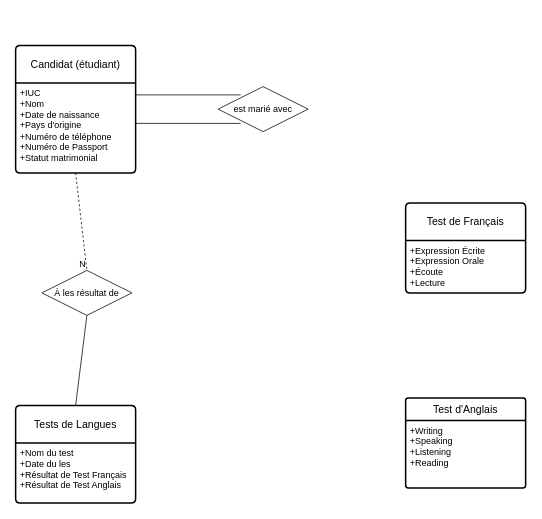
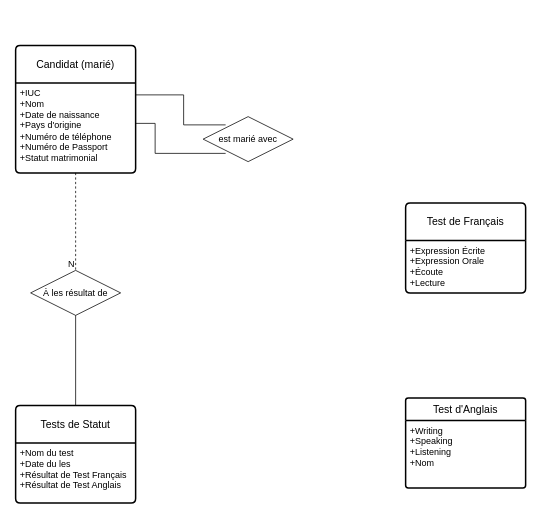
- <mxCell id="6" value="Candidat (étudiant)" style="swimlane;childLayout=stackLayout;horizontal=1;startSize=50;horizontalStack=0;rounded=1;fontSize=14;fontStyle=0;strokeWidth=2;resizeParent=0;resizeLast=1;shadow=0;dashed=0;align=center;arcSize=4;whiteSpace=wrap;html=1;" vertex="1" parent="1"><mxGeometry x="20" y="60" width="160" height="170" as="geometry" /></mxCell>
+ <mxCell id="6" value="Candidat (marié)" style="swimlane;childLayout=stackLayout;horizontal=1;startSize=50;horizontalStack=0;rounded=1;fontSize=14;fontStyle=0;strokeWidth=2;resizeParent=0;resizeLast=1;shadow=0;dashed=0;align=center;arcSize=4;whiteSpace=wrap;html=1;" vertex="1" parent="1"><mxGeometry x="20" y="60" width="160" height="170" as="geometry" /></mxCell>
- <mxCell id="3" value="est marié avec" style="shape=rhombus;perimeter=rhombusPerimeter;whiteSpace=wrap;html=1;align=center;" vertex="1" parent="1"><mxGeometry x="290" y="115" width="120" height="60" as="geometry" /></mxCell>
+ <mxCell id="3" value="est marié avec" style="shape=rhombus;perimeter=rhombusPerimeter;whiteSpace=wrap;html=1;align=center;" vertex="1" parent="1"><mxGeometry x="270" y="155" width="120" height="60" as="geometry" /></mxCell>
- <mxCell id="14" value="À les résultat de" style="shape=rhombus;perimeter=rhombusPerimeter;whiteSpace=wrap;html=1;align=center;" vertex="1" parent="1"><mxGeometry x="55" y="360" width="120" height="60" as="geometry" /></mxCell>
+ <mxCell id="14" value="À les résultat de" style="shape=rhombus;perimeter=rhombusPerimeter;whiteSpace=wrap;html=1;align=center;" vertex="1" parent="1"><mxGeometry x="40" y="360" width="120" height="60" as="geometry" /></mxCell>
- <mxCell id="8" value="Tests de Langues" style="swimlane;childLayout=stackLayout;horizontal=1;startSize=50;horizontalStack=0;rounded=1;fontSize=14;fontStyle=0;strokeWidth=2;resizeParent=0;resizeLast=1;shadow=0;dashed=0;align=center;arcSize=4;whiteSpace=wrap;html=1;" vertex="1" parent="1"><mxGeometry x="20" y="540" width="160" height="130" as="geometry" /></mxCell>
+ <mxCell id="8" value="Tests de Statut" style="swimlane;childLayout=stackLayout;horizontal=1;startSize=50;horizontalStack=0;rounded=1;fontSize=14;fontStyle=0;strokeWidth=2;resizeParent=0;resizeLast=1;shadow=0;dashed=0;align=center;arcSize=4;whiteSpace=wrap;html=1;" vertex="1" parent="1"><mxGeometry x="20" y="540" width="160" height="130" as="geometry" /></mxCell>
- <mxCell id="13" value="+Writing&lt;br&gt;+Speaking&lt;br&gt;+Listening&lt;br&gt;+Reading" style="align=left;strokeColor=none;fillColor=none;spacingLeft=4;fontSize=12;verticalAlign=top;resizable=0;rotatable=0;part=1;html=1;" vertex="1" parent="12"><mxGeometry y="30" width="160" height="90" as="geometry" /></mxCell>
+ <mxCell id="13" value="+Writing&lt;br&gt;+Speaking&lt;br&gt;+Listening&lt;br&gt;+Nom" style="align=left;strokeColor=none;fillColor=none;spacingLeft=4;fontSize=12;verticalAlign=top;resizable=0;rotatable=0;part=1;html=1;" vertex="1" parent="12"><mxGeometry y="30" width="160" height="90" as="geometry" /></mxCell>
